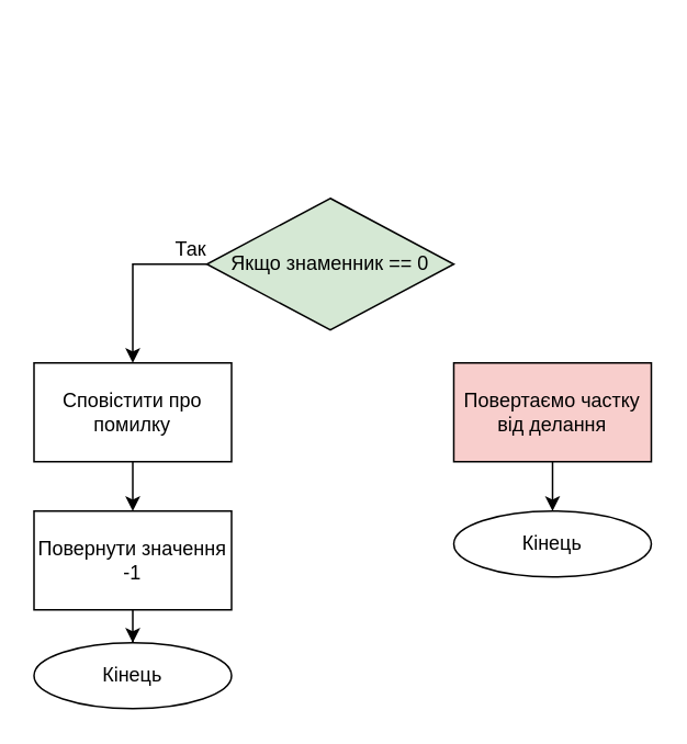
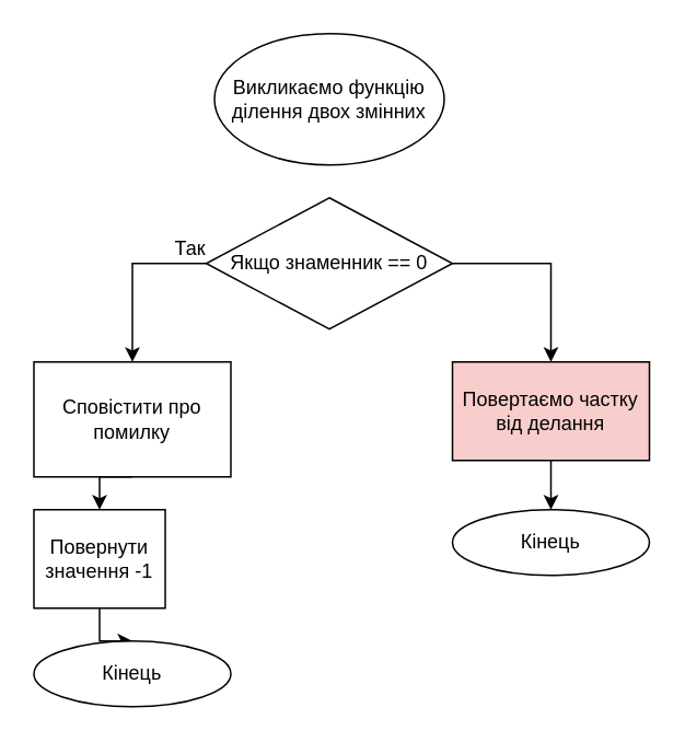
+ <mxCell id="2" value="Викликаємо функцію ділення двох змінних" style="ellipse;whiteSpace=wrap;html=1;" vertex="1" parent="1"><mxGeometry x="130" y="20" width="140" height="80" as="geometry" /></mxCell>
- <mxCell id="5" value="Якщо знаменник == 0" style="rhombus;whiteSpace=wrap;html=1;fillColor=#d5e8d4;" vertex="1" parent="1"><mxGeometry x="125" y="120" width="150" height="80" as="geometry" /></mxCell>
+ <mxCell id="5" value="Якщо знаменник == 0" style="rhombus;whiteSpace=wrap;html=1;" vertex="1" parent="1"><mxGeometry x="125" y="120" width="150" height="80" as="geometry" /></mxCell>
+ <mxCell id="4" style="edgeStyle=orthogonalEdgeStyle;rounded=0;orthogonalLoop=1;jettySize=auto;html=1;exitX=1;exitY=0.5;exitDx=0;exitDy=0;" edge="1" parent="1" source="5" target="13"><mxGeometry relative="1" as="geometry" /></mxCell>
- <mxCell id="7" value="Сповістити про помилку" style="rounded=0;whiteSpace=wrap;html=1;" vertex="1" parent="1"><mxGeometry x="20" y="220" width="120" height="60" as="geometry" /></mxCell>
+ <mxCell id="7" value="Сповістити про помилку" style="rounded=0;whiteSpace=wrap;html=1;" vertex="1" parent="1"><mxGeometry x="20" y="220" width="120" height="70" as="geometry" /></mxCell>
- <mxCell id="9" value="Повернути значення -1" style="rounded=0;whiteSpace=wrap;html=1;" vertex="1" parent="1"><mxGeometry x="20" y="310" width="120" height="60" as="geometry" /></mxCell>
+ <mxCell id="9" value="Повернути значення -1" style="rounded=0;whiteSpace=wrap;html=1;" vertex="1" parent="1"><mxGeometry x="20" y="310" width="80" height="60" as="geometry" /></mxCell>
